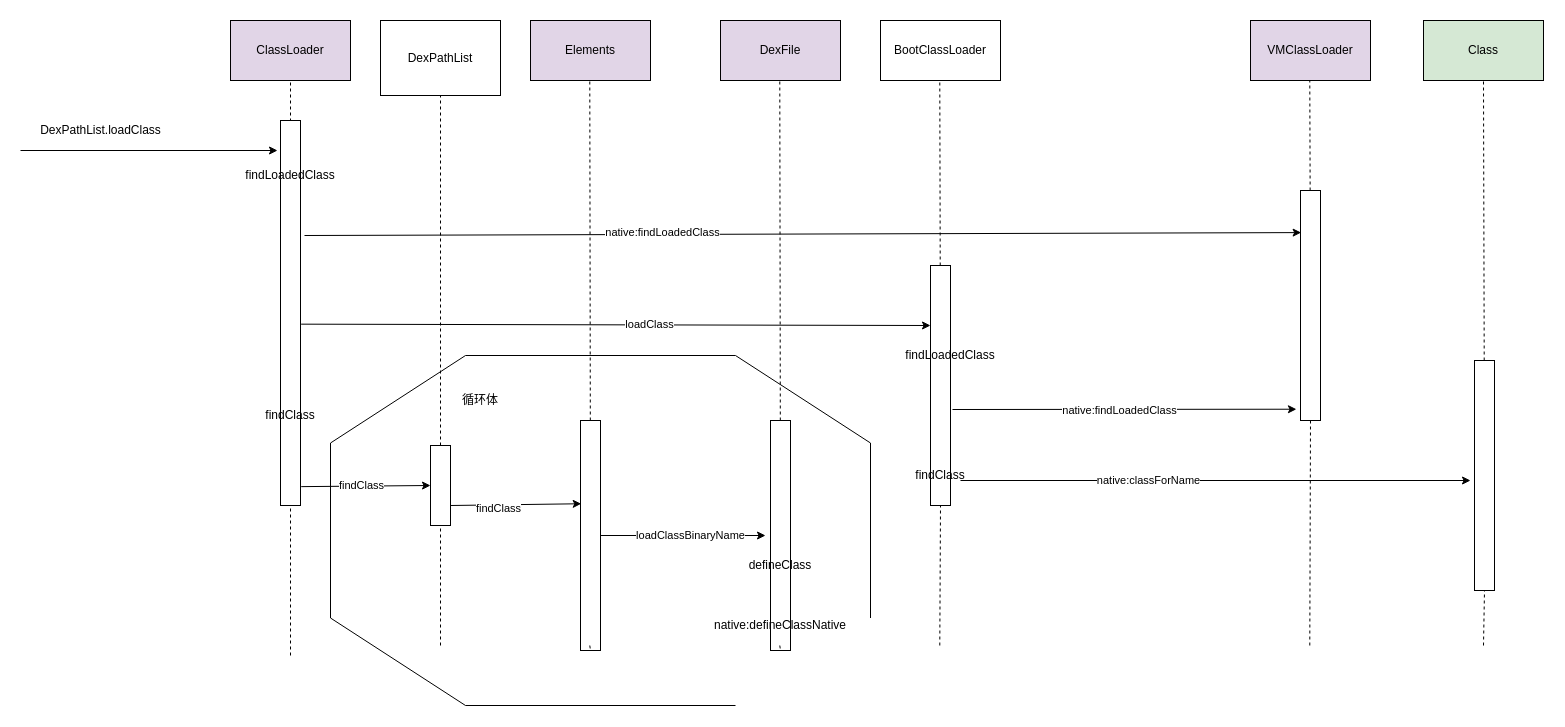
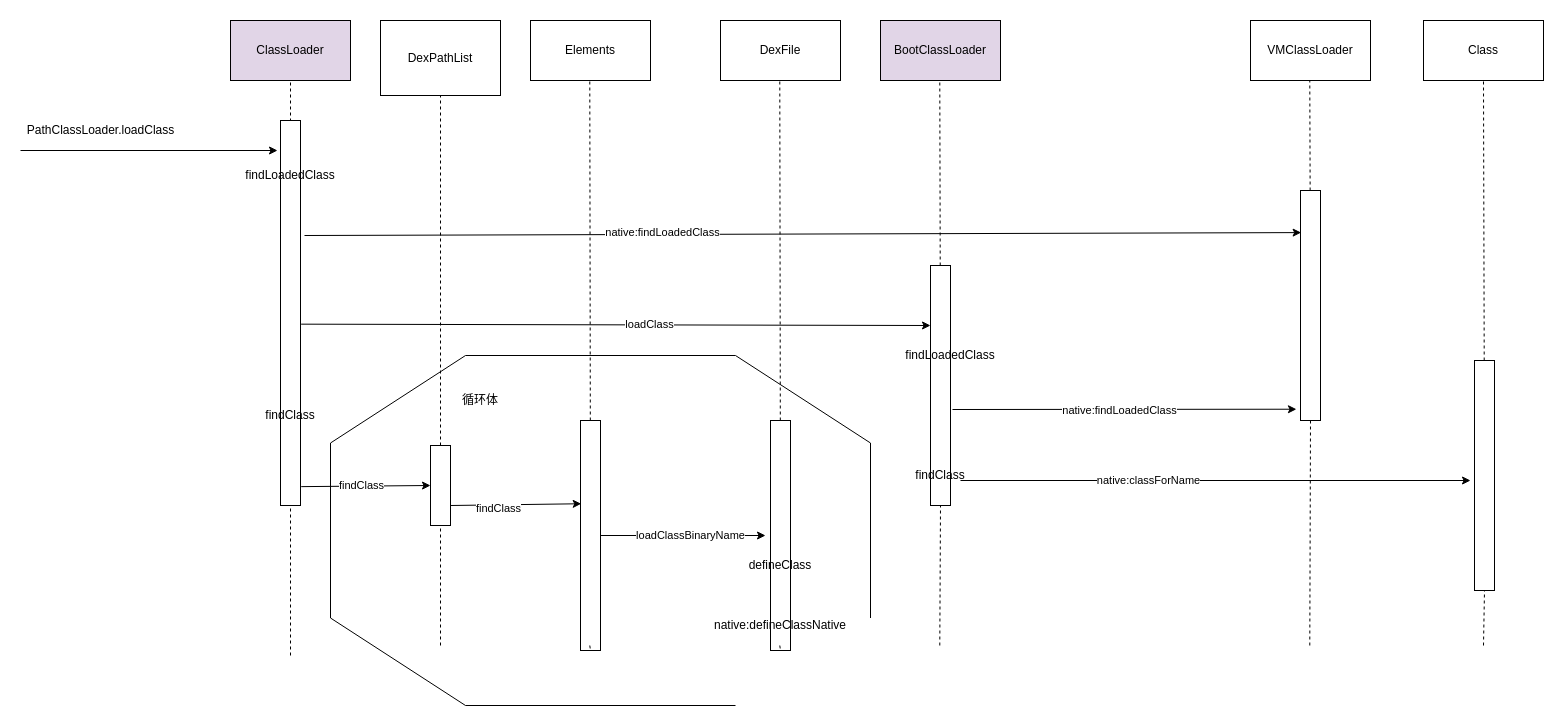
- <mxCell id="10" value="Elements" style="rounded=0;whiteSpace=wrap;html=1;fillColor=#e1d5e7;" vertex="1" parent="1"><mxGeometry x="530" y="20" width="120" height="60" as="geometry" /></mxCell>
+ <mxCell id="10" value="Elements" style="rounded=0;whiteSpace=wrap;html=1;" vertex="1" parent="1"><mxGeometry x="530" y="20" width="120" height="60" as="geometry" /></mxCell>
- <mxCell id="11" value="DexFile" style="rounded=0;whiteSpace=wrap;html=1;fillColor=#e1d5e7;" vertex="1" parent="1"><mxGeometry x="720" y="20" width="120" height="60" as="geometry" /></mxCell>
+ <mxCell id="11" value="DexFile" style="rounded=0;whiteSpace=wrap;html=1;" vertex="1" parent="1"><mxGeometry x="720" y="20" width="120" height="60" as="geometry" /></mxCell>
- <mxCell id="12" value="BootClassLoader" style="rounded=0;whiteSpace=wrap;html=1;" vertex="1" parent="1"><mxGeometry x="880" y="20" width="120" height="60" as="geometry" /></mxCell>
+ <mxCell id="12" value="BootClassLoader" style="rounded=0;whiteSpace=wrap;html=1;fillColor=#e1d5e7;" vertex="1" parent="1"><mxGeometry x="880" y="20" width="120" height="60" as="geometry" /></mxCell>
- <mxCell id="13" value="VMClassLoader" style="rounded=0;whiteSpace=wrap;html=1;fillColor=#e1d5e7;" vertex="1" parent="1"><mxGeometry x="1250" y="20" width="120" height="60" as="geometry" /></mxCell>
+ <mxCell id="13" value="VMClassLoader" style="rounded=0;whiteSpace=wrap;html=1;" vertex="1" parent="1"><mxGeometry x="1250" y="20" width="120" height="60" as="geometry" /></mxCell>
- <mxCell id="14" value="Class" style="rounded=0;whiteSpace=wrap;html=1;fillColor=#d5e8d4;" vertex="1" parent="1"><mxGeometry x="1423" y="20" width="120" height="60" as="geometry" /></mxCell>
+ <mxCell id="14" value="Class" style="rounded=0;whiteSpace=wrap;html=1;" vertex="1" parent="1"><mxGeometry x="1423" y="20" width="120" height="60" as="geometry" /></mxCell>
- <mxCell id="2" value="DexPathList.loadClass&lt;br&gt;" style="text;html=1;align=center;verticalAlign=middle;resizable=0;points=[];autosize=1;" vertex="1" parent="1"><mxGeometry x="20" y="120" width="160" height="20" as="geometry" /></mxCell>
+ <mxCell id="2" value="PathClassLoader.loadClass&lt;br&gt;" style="text;html=1;align=center;verticalAlign=middle;resizable=0;points=[];autosize=1;" vertex="1" parent="1"><mxGeometry x="20" y="120" width="160" height="20" as="geometry" /></mxCell>
